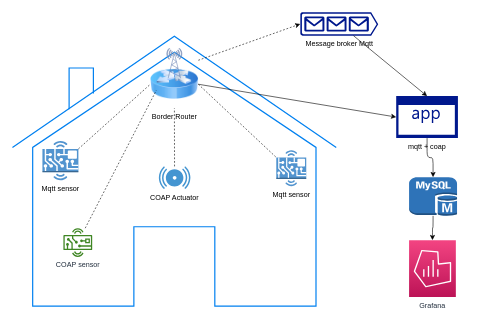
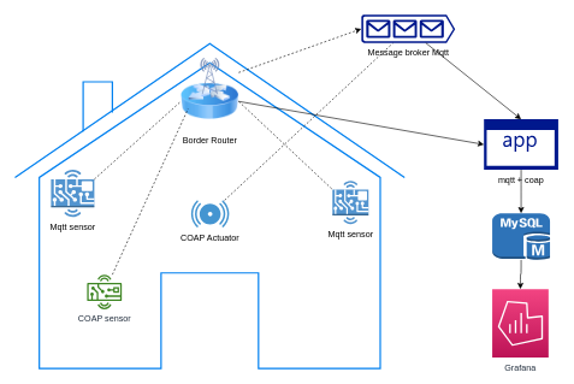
- <mxCell id="18" value="mqtt + coap" style="aspect=fixed;pointerEvents=1;shadow=0;dashed=0;html=1;strokeColor=none;labelPosition=center;verticalLabelPosition=bottom;verticalAlign=top;align=center;fillColor=#00188D;shape=mxgraph.mscae.enterprise.application;rounded=1;" vertex="1" parent="1"><mxGeometry x="660" y="159.75" width="102.94" height="70" as="geometry" /></mxCell>
+ <mxCell id="18" value="mqtt + coap" style="aspect=fixed;pointerEvents=1;shadow=0;dashed=0;html=1;strokeColor=none;labelPosition=center;verticalLabelPosition=bottom;verticalAlign=top;align=center;fillColor=#00188D;shape=mxgraph.mscae.enterprise.application;rounded=1;" vertex="1" parent="1"><mxGeometry x="670" y="164.75" width="102.94" height="70" as="geometry" /></mxCell>
- <mxCell id="13" value="" style="endArrow=none;dashed=1;html=1;rounded=1;" edge="1" parent="1" source="11" target="5"><mxGeometry width="50" height="50" relative="1" as="geometry"><mxPoint x="164.96" y="390.001" as="sourcePoint" /><mxPoint x="270" y="160" as="targetPoint" /></mxGeometry></mxCell>
+ <mxCell id="13" value="" style="endArrow=none;dashed=1;html=1;rounded=1;" edge="1" parent="1" source="11" target="15"><mxGeometry width="50" height="50" relative="1" as="geometry"><mxPoint x="164.96" y="390.001" as="sourcePoint" /><mxPoint x="270" y="160" as="targetPoint" /></mxGeometry></mxCell>
- <mxCell id="10" value="COAP sensor" style="outlineConnect=0;fontColor=#232F3E;gradientColor=none;fillColor=#3F8624;strokeColor=none;dashed=0;verticalLabelPosition=bottom;verticalAlign=top;align=center;html=1;fontSize=12;fontStyle=0;aspect=fixed;pointerEvents=1;shape=mxgraph.aws4.hardware_board;rounded=1;" vertex="1" parent="1"><mxGeometry x="105" y="380" width="48" height="48" as="geometry" /></mxCell>
+ <mxCell id="10" value="COAP sensor" style="outlineConnect=0;fontColor=#232F3E;gradientColor=none;fillColor=#3F8624;strokeColor=none;dashed=0;verticalLabelPosition=bottom;verticalAlign=top;align=center;html=1;fontSize=12;fontStyle=0;aspect=fixed;pointerEvents=1;shape=mxgraph.aws4.hardware_board;rounded=1;" vertex="1" parent="1"><mxGeometry x="120" y="380" width="48" height="48" as="geometry" /></mxCell>
